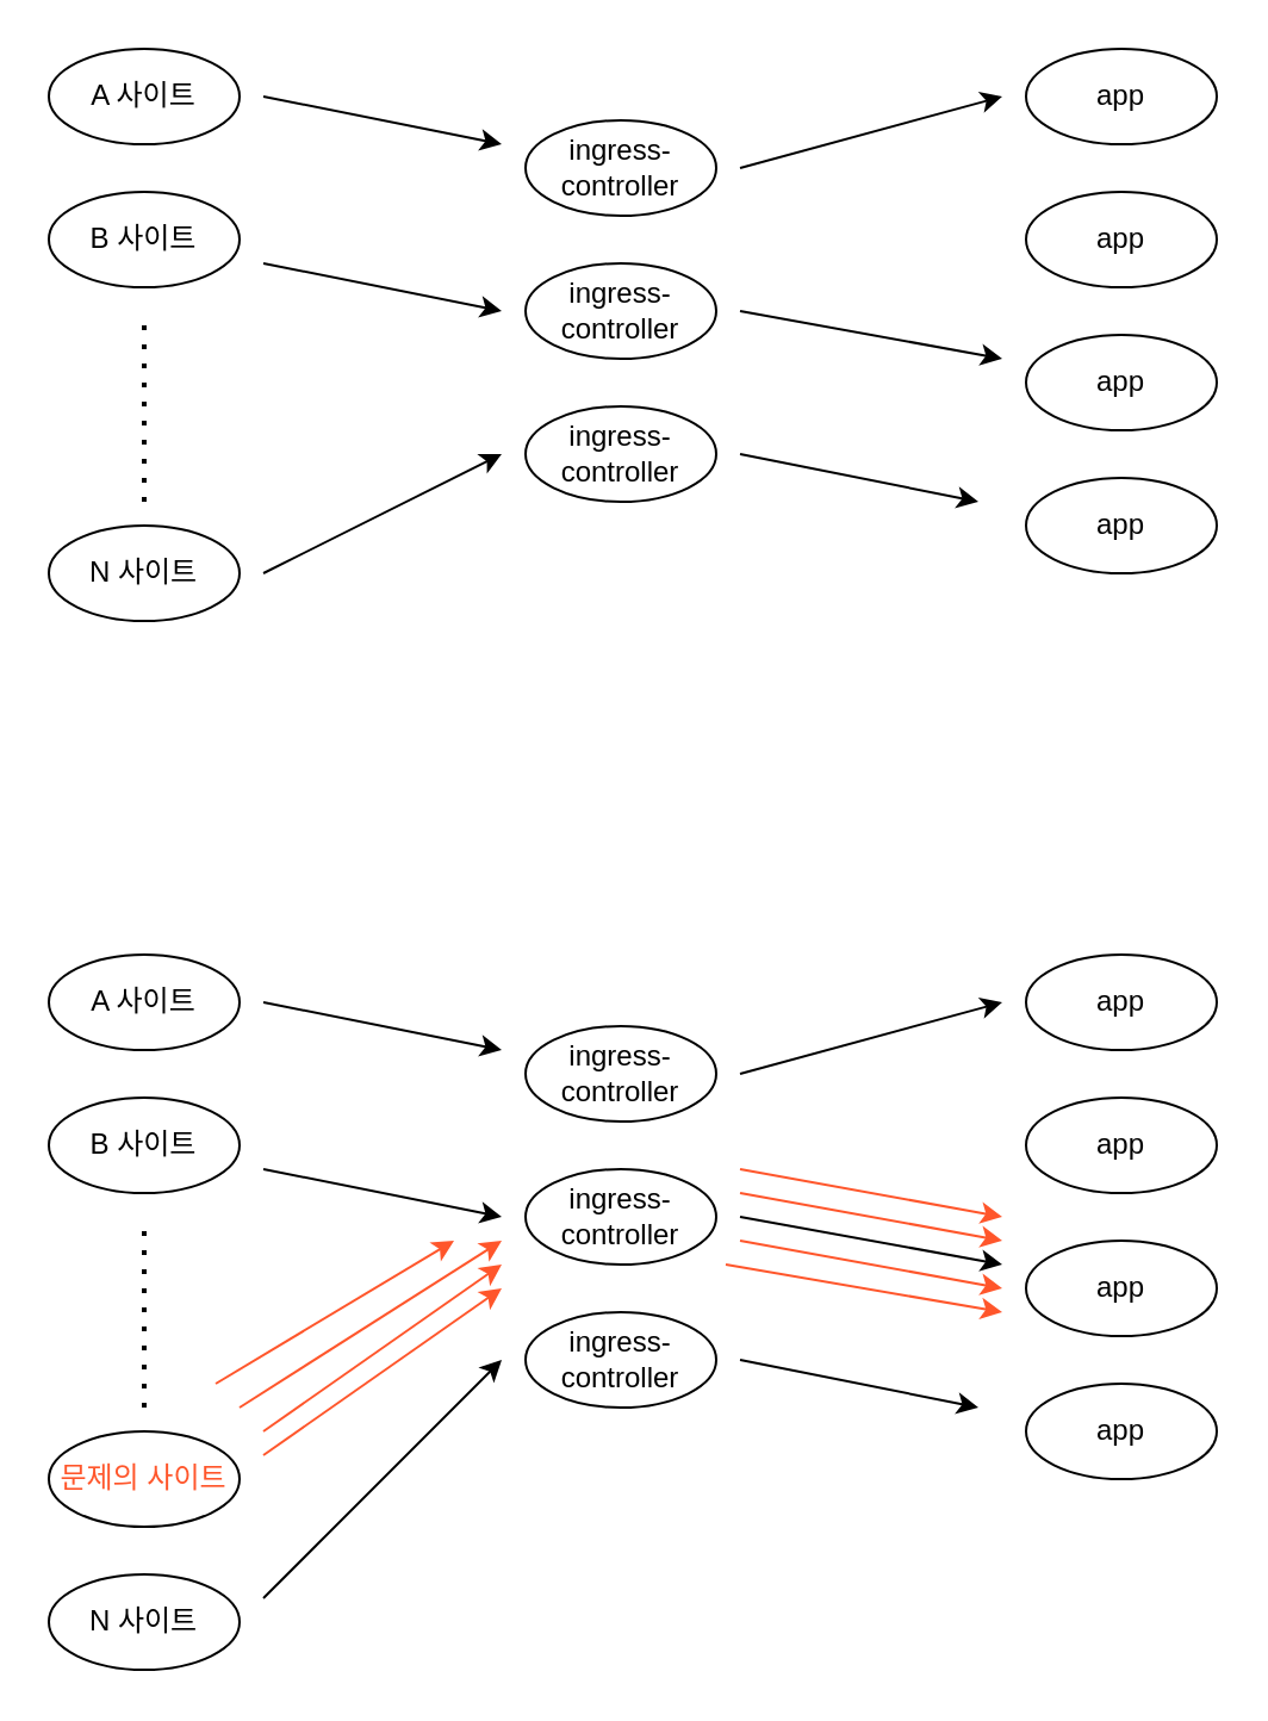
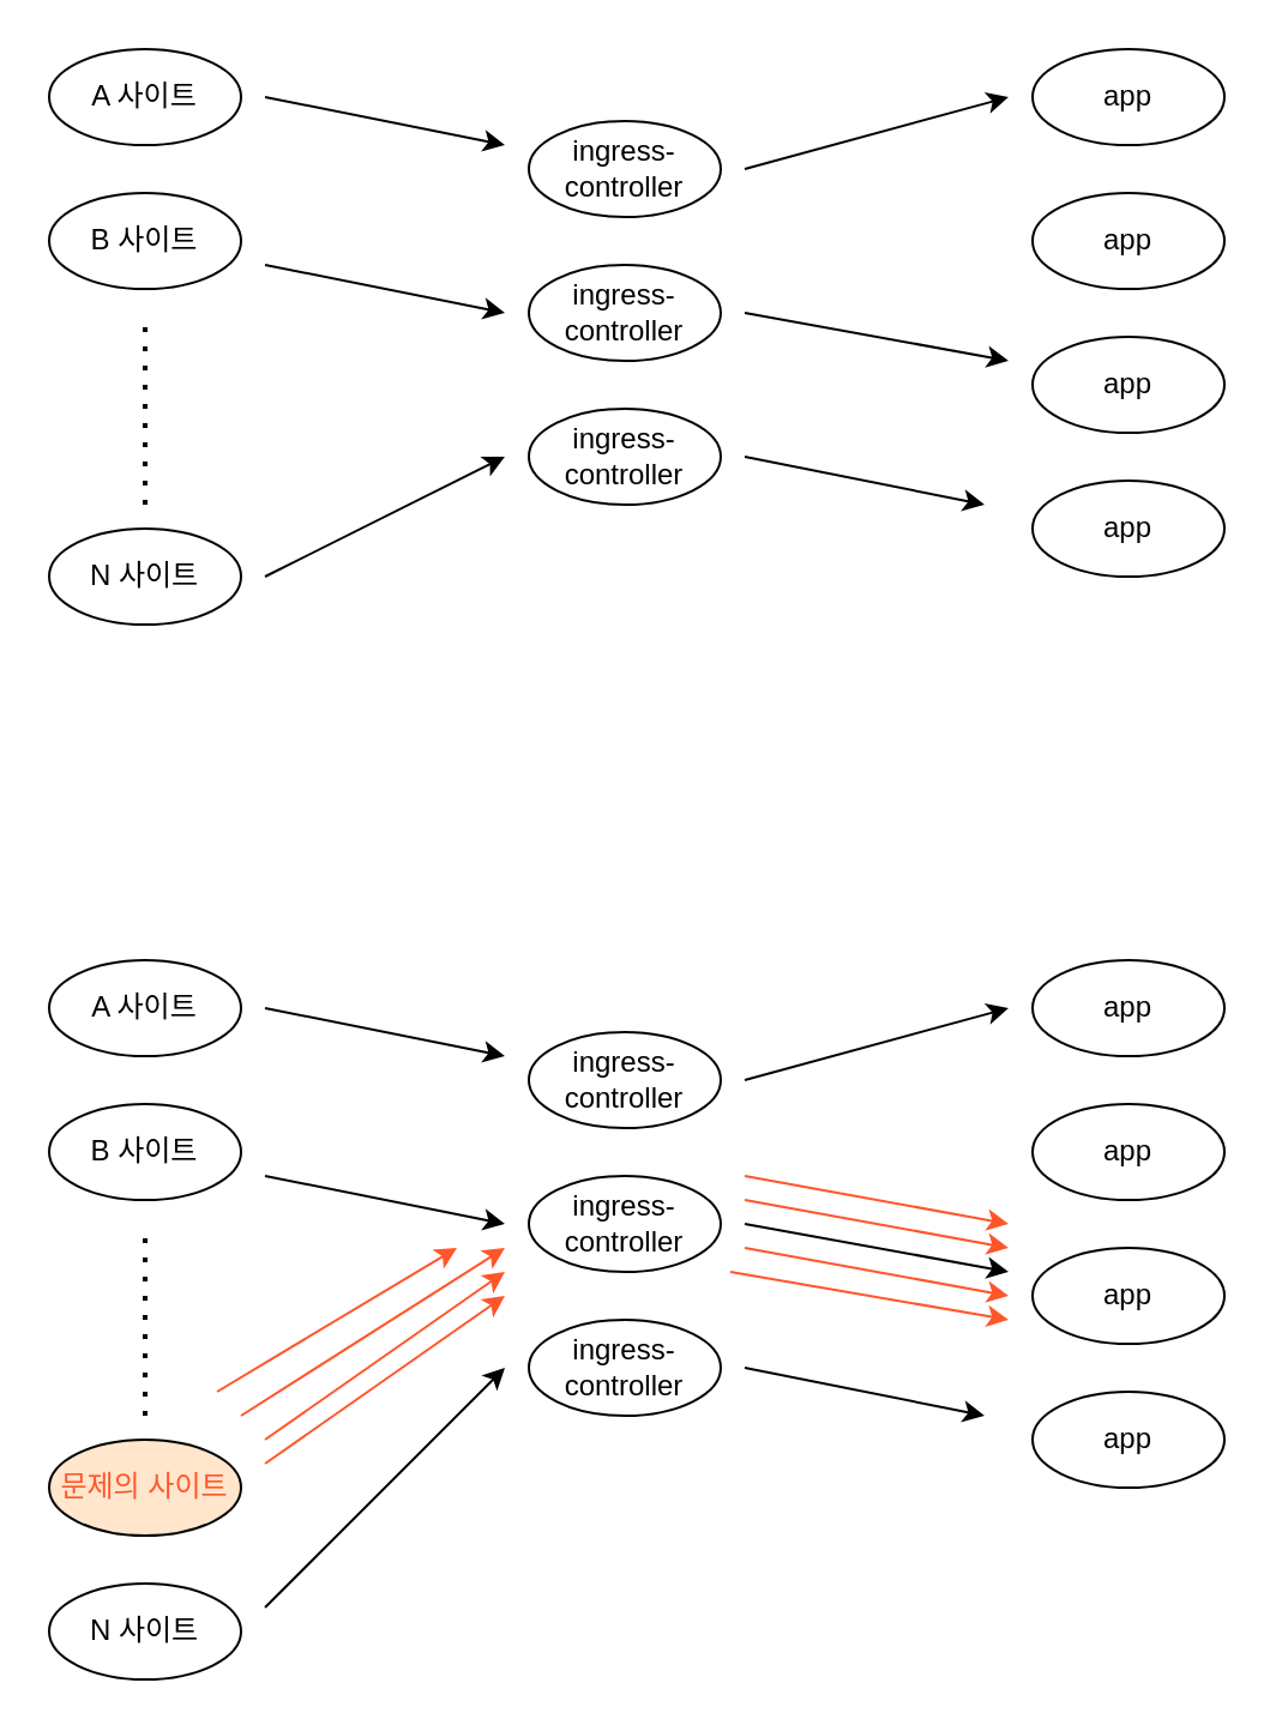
- <mxCell id="36" value="&lt;font color=&quot;#ff562b&quot;&gt;문제의 사이트&lt;/font&gt;" style="ellipse;whiteSpace=wrap;html=1;" vertex="1" parent="1"><mxGeometry x="20" y="600" width="80" height="40" as="geometry" /></mxCell>
+ <mxCell id="36" value="&lt;font color=&quot;#ff562b&quot;&gt;문제의 사이트&lt;/font&gt;" style="ellipse;whiteSpace=wrap;html=1;fillColor=#ffe6cc;" vertex="1" parent="1"><mxGeometry x="20" y="600" width="80" height="40" as="geometry" /></mxCell>
